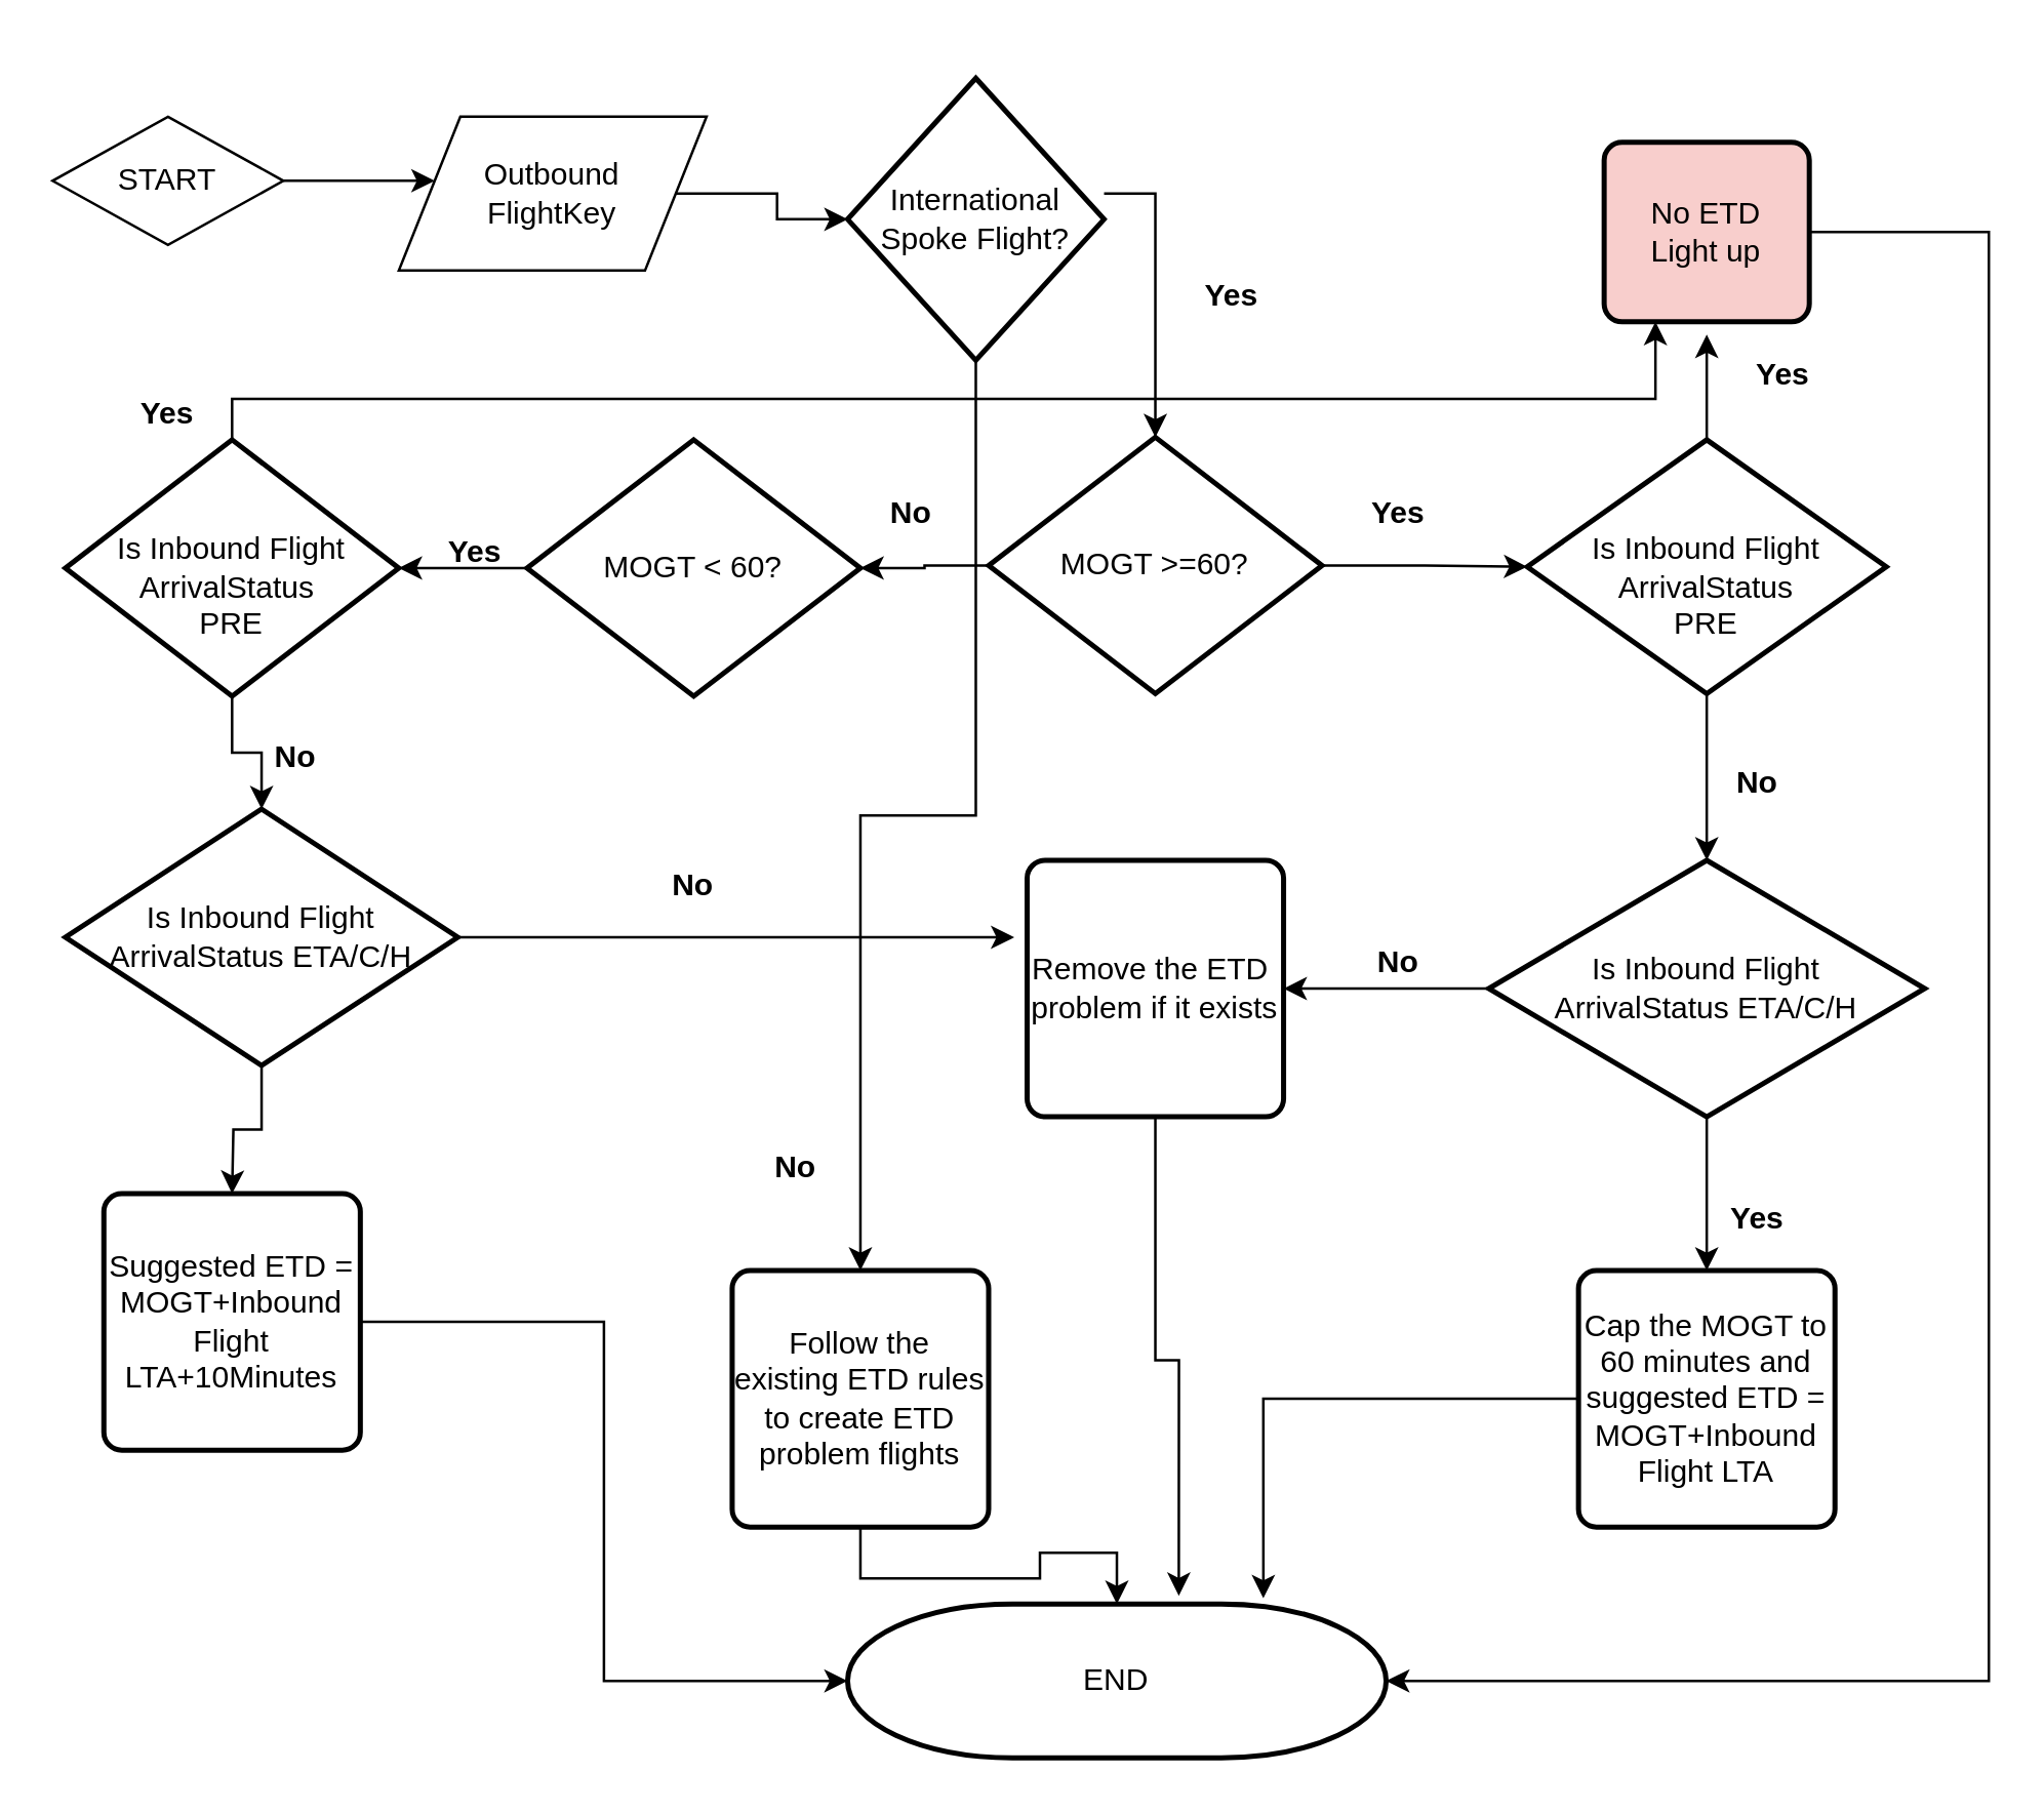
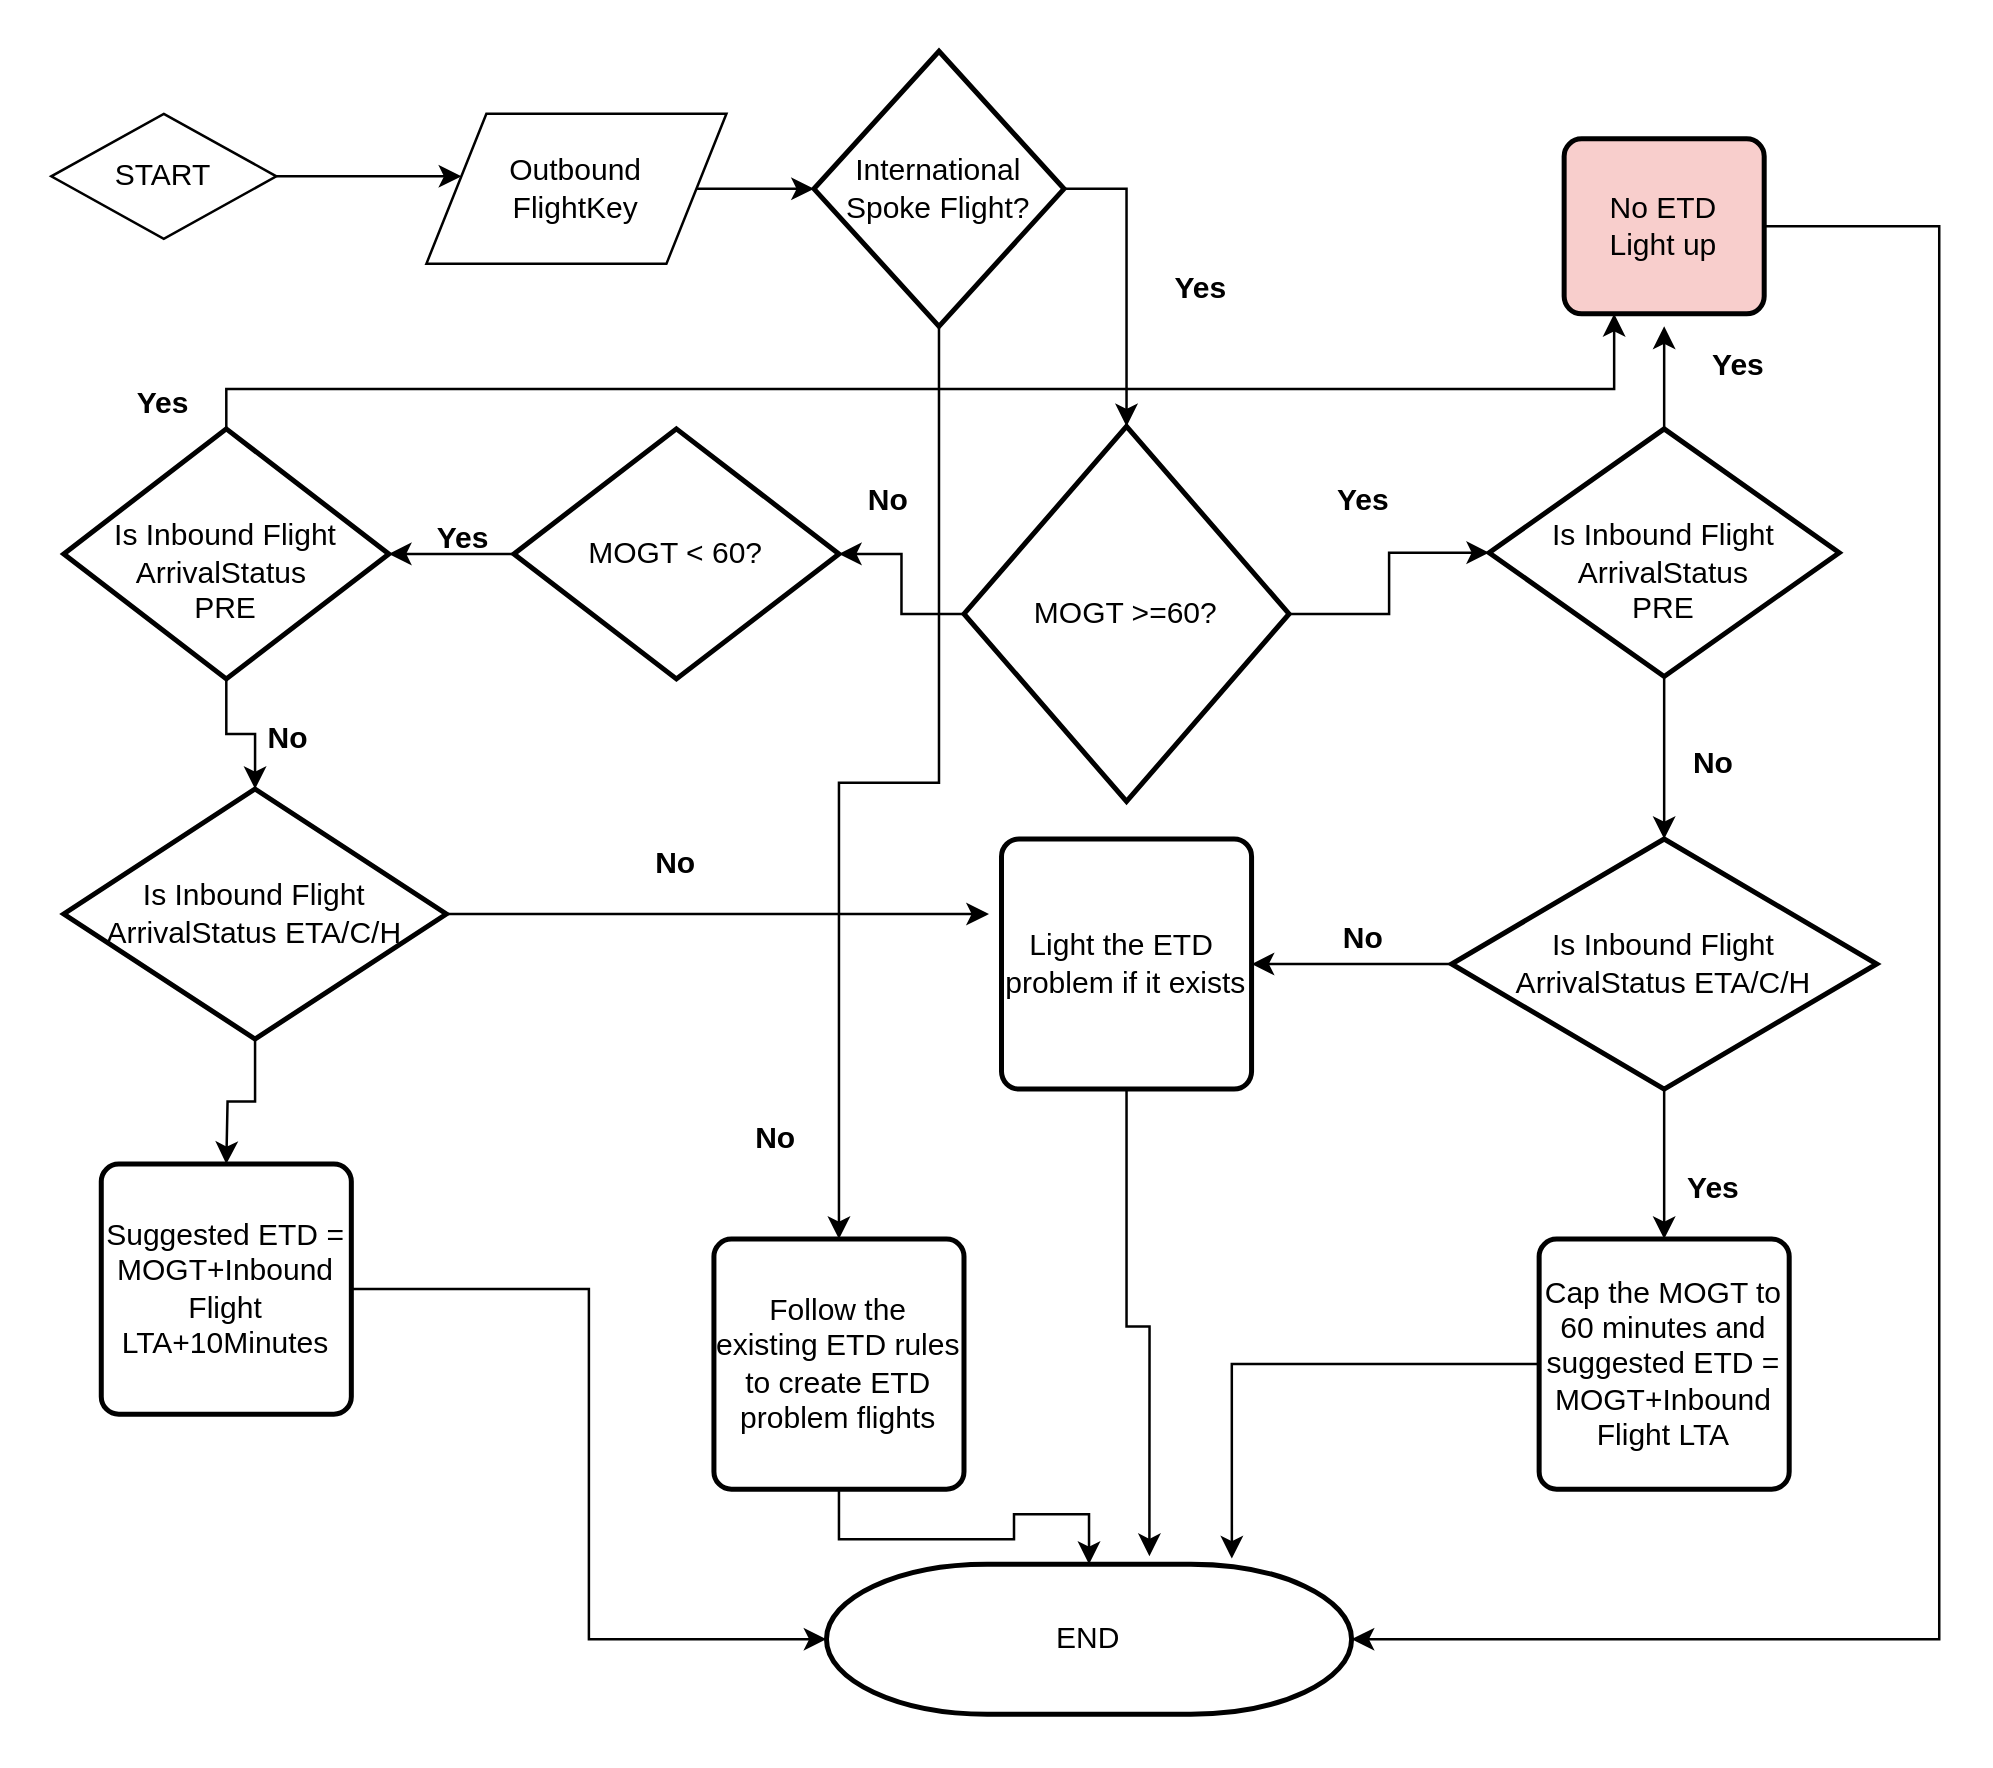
- <mxCell id="6" value="Outbound&lt;br&gt;FlightKey" style="shape=parallelogram;perimeter=parallelogramPerimeter;whiteSpace=wrap;html=1;" parent="1" vertex="1"><mxGeometry x="155" y="45" width="120" height="60" as="geometry" /></mxCell>
+ <mxCell id="6" value="Outbound&lt;br&gt;FlightKey" style="shape=parallelogram;perimeter=parallelogramPerimeter;whiteSpace=wrap;html=1;" parent="1" vertex="1"><mxGeometry x="170" y="45" width="120" height="60" as="geometry" /></mxCell>
- <mxCell id="9" value="International Spoke Flight?" style="strokeWidth=2;html=1;shape=mxgraph.flowchart.decision;whiteSpace=wrap;" parent="1" vertex="1"><mxGeometry x="330" y="30" width="100" height="110" as="geometry" /></mxCell>
+ <mxCell id="9" value="International Spoke Flight?" style="strokeWidth=2;html=1;shape=mxgraph.flowchart.decision;whiteSpace=wrap;" parent="1" vertex="1"><mxGeometry x="325" y="20" width="100" height="110" as="geometry" /></mxCell>
- <mxCell id="12" value="MOGT &amp;gt;=60?" style="strokeWidth=2;html=1;shape=mxgraph.flowchart.decision;whiteSpace=wrap;" parent="1" vertex="1"><mxGeometry x="385" y="170" width="130" height="100" as="geometry" /></mxCell>
+ <mxCell id="12" value="MOGT &amp;gt;=60?" style="strokeWidth=2;html=1;shape=mxgraph.flowchart.decision;whiteSpace=wrap;" parent="1" vertex="1"><mxGeometry x="385" y="170" width="130" height="150" as="geometry" /></mxCell>
- <mxCell id="29" value="&lt;span style=&quot;white-space: normal&quot;&gt;Remove the ETD&amp;nbsp;&lt;/span&gt;&lt;br style=&quot;white-space: normal&quot;&gt;&lt;span style=&quot;white-space: normal&quot;&gt;problem if it exists&lt;/span&gt;" style="rounded=1;whiteSpace=wrap;html=1;absoluteArcSize=1;arcSize=14;strokeWidth=2;" vertex="1" parent="1"><mxGeometry x="400" y="335" width="100" height="100" as="geometry" /></mxCell>
+ <mxCell id="29" value="&lt;span style=&quot;white-space: normal&quot;&gt;Light the ETD&amp;nbsp;&lt;/span&gt;&lt;br style=&quot;white-space: normal&quot;&gt;&lt;span style=&quot;white-space: normal&quot;&gt;problem if it exists&lt;/span&gt;" style="rounded=1;whiteSpace=wrap;html=1;absoluteArcSize=1;arcSize=14;strokeWidth=2;" vertex="1" parent="1"><mxGeometry x="400" y="335" width="100" height="100" as="geometry" /></mxCell>
